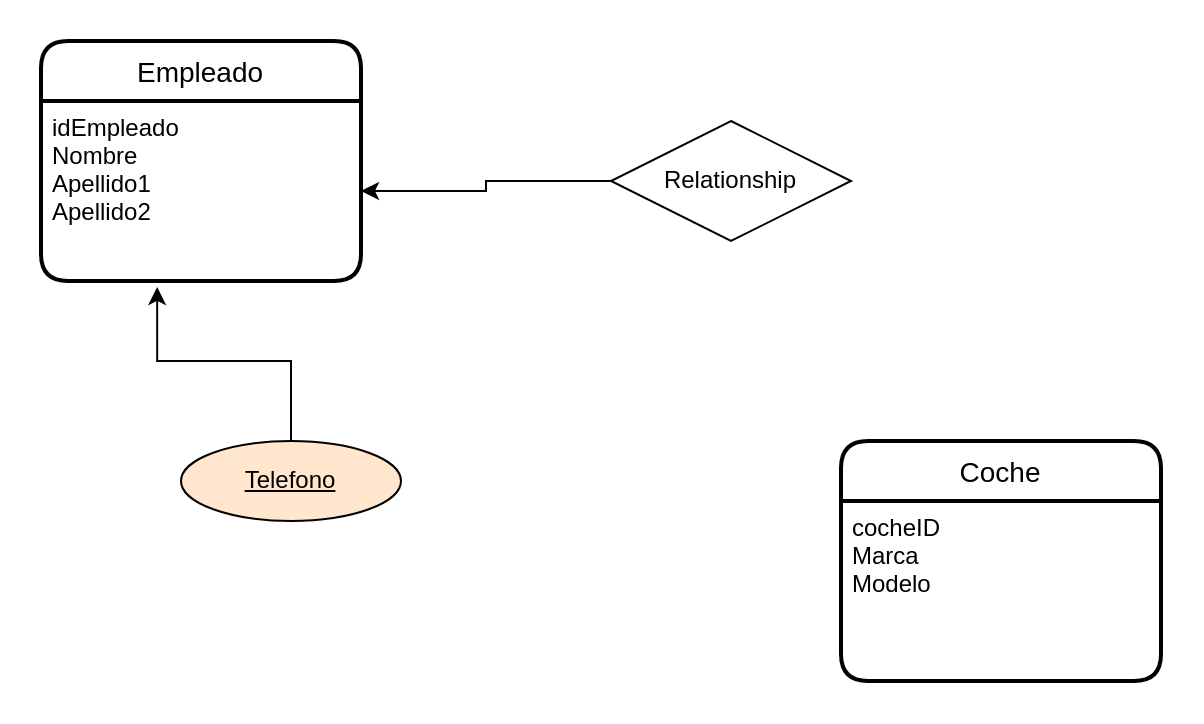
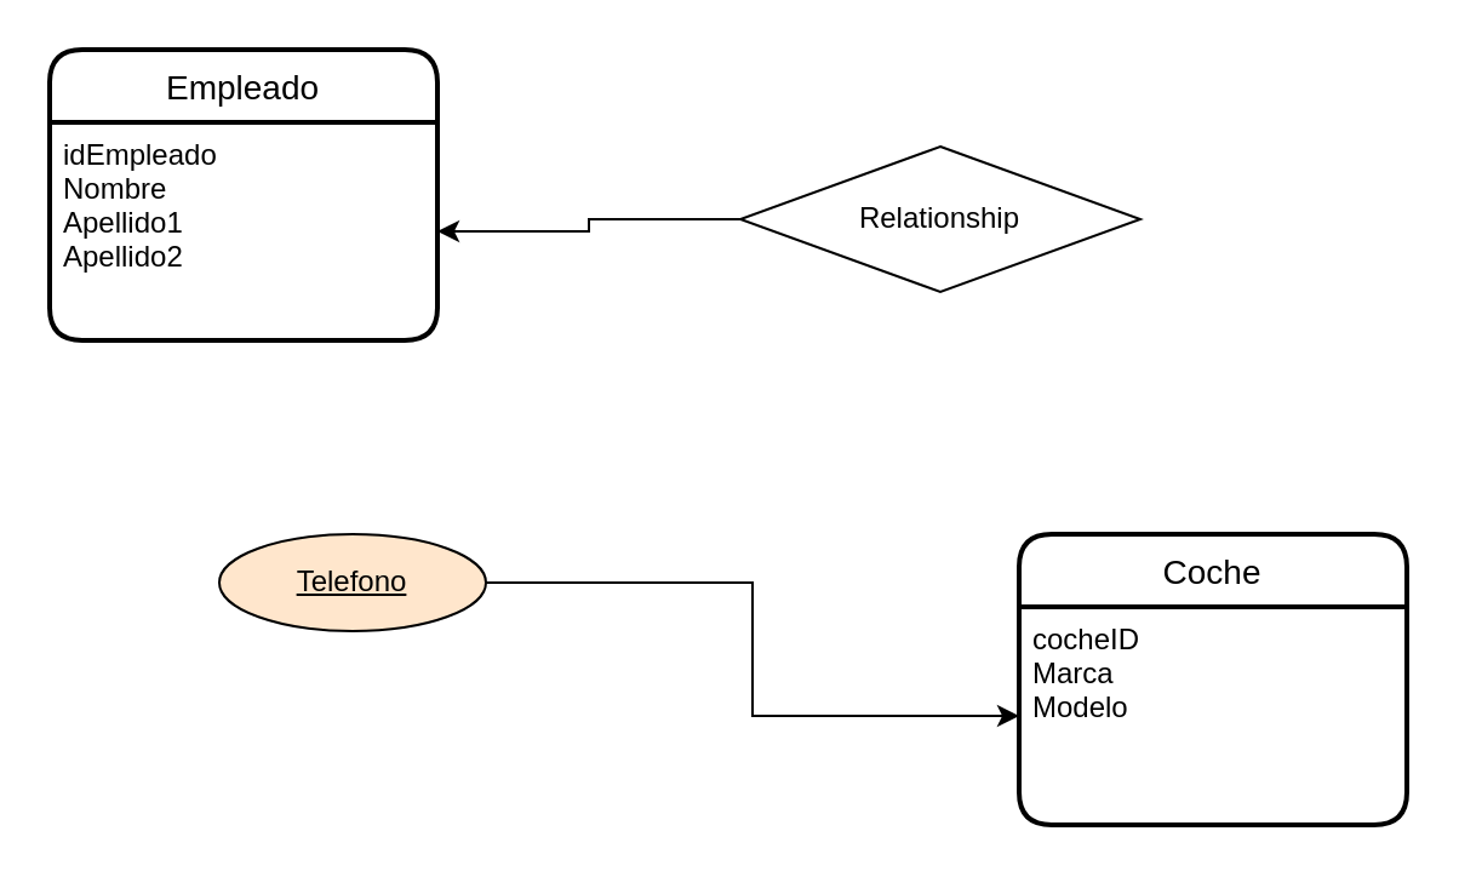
- <mxCell id="7" value="Relationship" style="shape=rhombus;perimeter=rhombusPerimeter;whiteSpace=wrap;html=1;align=center;" vertex="1" parent="1"><mxGeometry x="305" y="60" width="120" height="60" as="geometry" /></mxCell>
+ <mxCell id="7" value="Relationship" style="shape=rhombus;perimeter=rhombusPerimeter;whiteSpace=wrap;html=1;align=center;" vertex="1" parent="1"><mxGeometry x="305" y="60" width="165" height="60" as="geometry" /></mxCell>
- <mxCell id="8" style="edgeStyle=orthogonalEdgeStyle;rounded=0;orthogonalLoop=1;jettySize=auto;html=1;entryX=0.363;entryY=1.033;entryDx=0;entryDy=0;entryPerimeter=0;" edge="1" parent="1" source="9" target="5"><mxGeometry relative="1" as="geometry" /></mxCell>
+ <mxCell id="8" style="edgeStyle=orthogonalEdgeStyle;rounded=0;orthogonalLoop=1;jettySize=auto;html=1;" edge="1" parent="1" source="9" target="3"><mxGeometry relative="1" as="geometry" /></mxCell>
